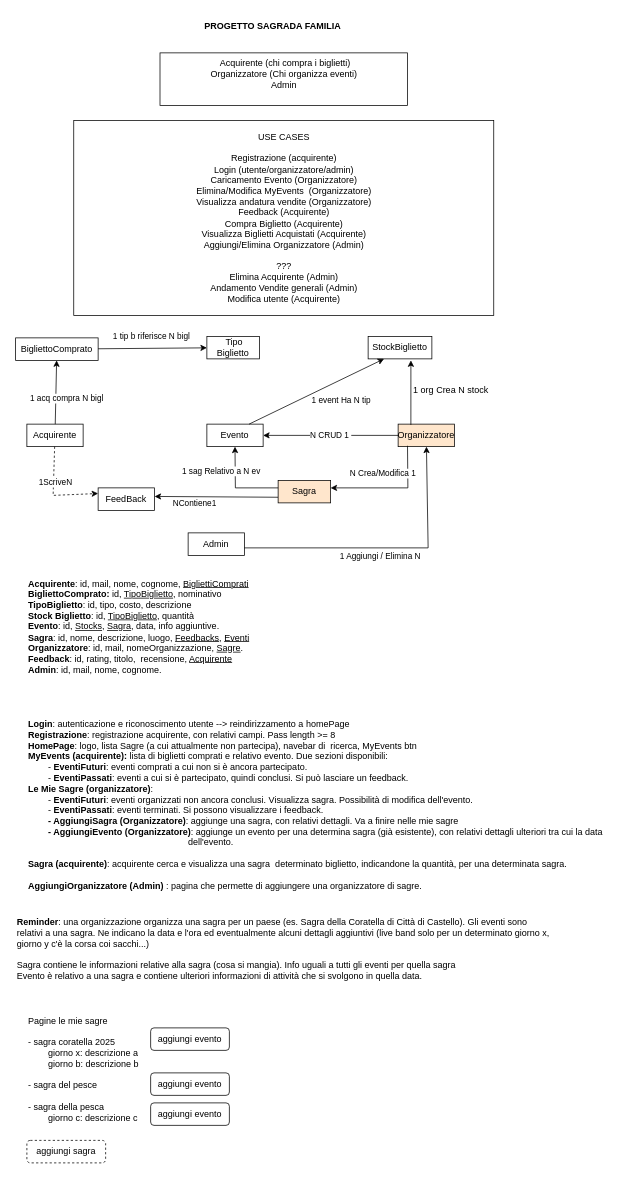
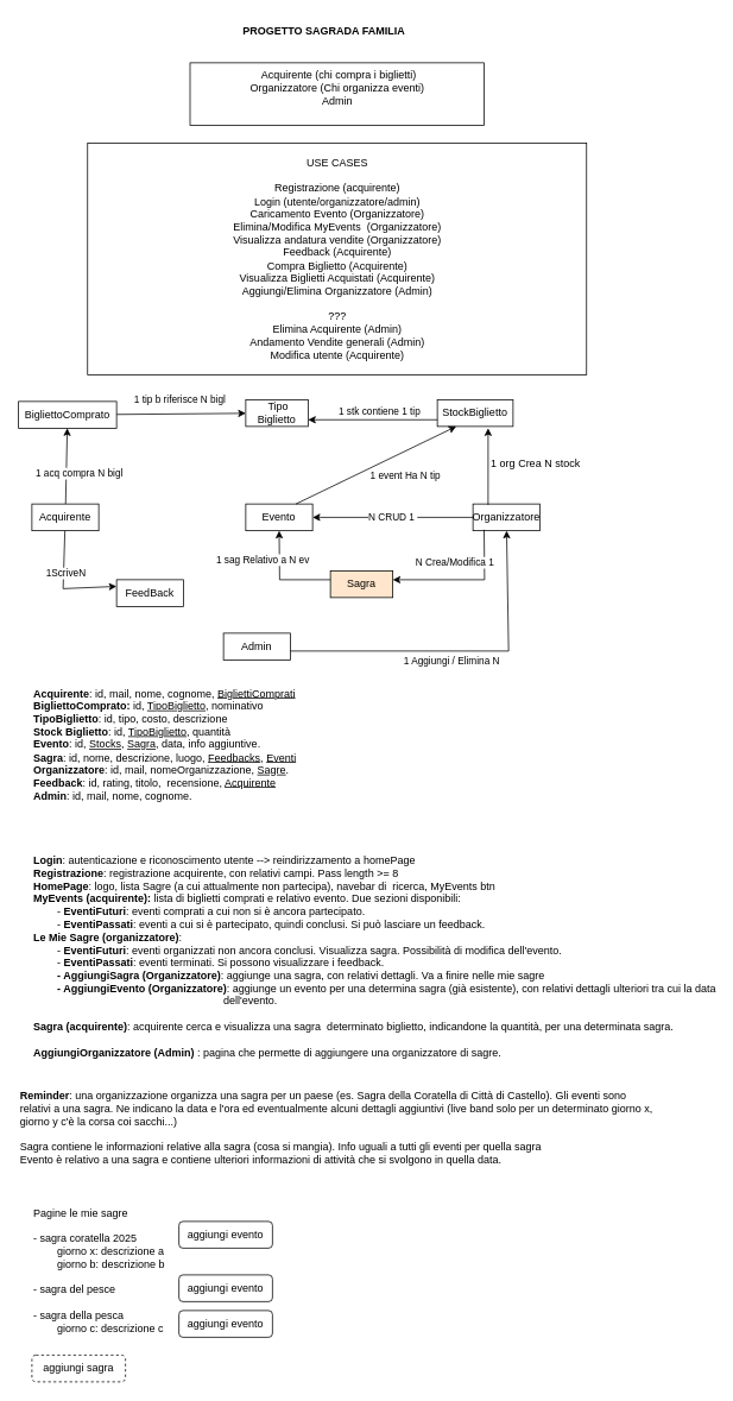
+ <mxCell id="39" value="" style="endArrow=classic;html=1;exitX=0;exitY=0.75;exitDx=0;exitDy=0;entryX=1;entryY=0.75;entryDx=0;entryDy=0;" edge="1" parent="1" source="38" target="13"><mxGeometry width="50" height="50" relative="1" as="geometry"><mxPoint x="470" y="680" as="sourcePoint" /><mxPoint x="520" y="630" as="targetPoint" /></mxGeometry></mxCell>
+ <mxCell id="40" value="1 stk contiene 1 tip" style="edgeLabel;html=1;align=center;verticalAlign=middle;resizable=0;points=[];" vertex="1" connectable="0" parent="39"><mxGeometry x="-0.186" y="-3" relative="1" as="geometry"><mxPoint x="-7" y="-7.5" as="offset" /></mxGeometry></mxCell>
- <mxCell id="5" value="Organizzatore" style="rounded=0;whiteSpace=wrap;html=1;fillColor=#ffe6cc;" vertex="1" parent="1"><mxGeometry x="530" y="565" width="75" height="30" as="geometry" /></mxCell>
+ <mxCell id="5" value="Organizzatore" style="rounded=0;whiteSpace=wrap;html=1;" vertex="1" parent="1"><mxGeometry x="530" y="565" width="75" height="30" as="geometry" /></mxCell>
- <mxCell id="17" value="" style="endArrow=classic;html=1;rounded=0;entryX=0;entryY=0.25;entryDx=0;entryDy=0;dashed=1;" edge="1" parent="1" source="4" target="16"><mxGeometry width="50" height="50" relative="1" as="geometry"><mxPoint x="110" y="630" as="sourcePoint" /><mxPoint x="160" y="580" as="targetPoint" /><Array as="points"><mxPoint x="70" y="660" /></Array></mxGeometry></mxCell>
+ <mxCell id="17" value="" style="endArrow=classic;html=1;rounded=0;entryX=0;entryY=0.25;entryDx=0;entryDy=0;" edge="1" parent="1" source="4" target="16"><mxGeometry width="50" height="50" relative="1" as="geometry"><mxPoint x="110" y="630" as="sourcePoint" /><mxPoint x="160" y="580" as="targetPoint" /><Array as="points"><mxPoint x="70" y="660" /></Array></mxGeometry></mxCell>
- <mxCell id="19" value="" style="endArrow=classic;html=1;rounded=0;entryX=1.004;entryY=0.381;entryDx=0;entryDy=0;entryPerimeter=0;exitX=0;exitY=0.75;exitDx=0;exitDy=0;" edge="1" parent="1" source="24" target="16"><mxGeometry width="50" height="50" relative="1" as="geometry"><mxPoint x="230" y="560" as="sourcePoint" /><mxPoint x="210" y="650" as="targetPoint" /></mxGeometry></mxCell>
- <mxCell id="20" value="NContiene1&amp;nbsp;" style="edgeLabel;html=1;align=center;verticalAlign=middle;resizable=0;points=[];" vertex="1" connectable="0" parent="19"><mxGeometry x="0.416" y="3" relative="1" as="geometry"><mxPoint x="7" y="5" as="offset" /></mxGeometry></mxCell>
